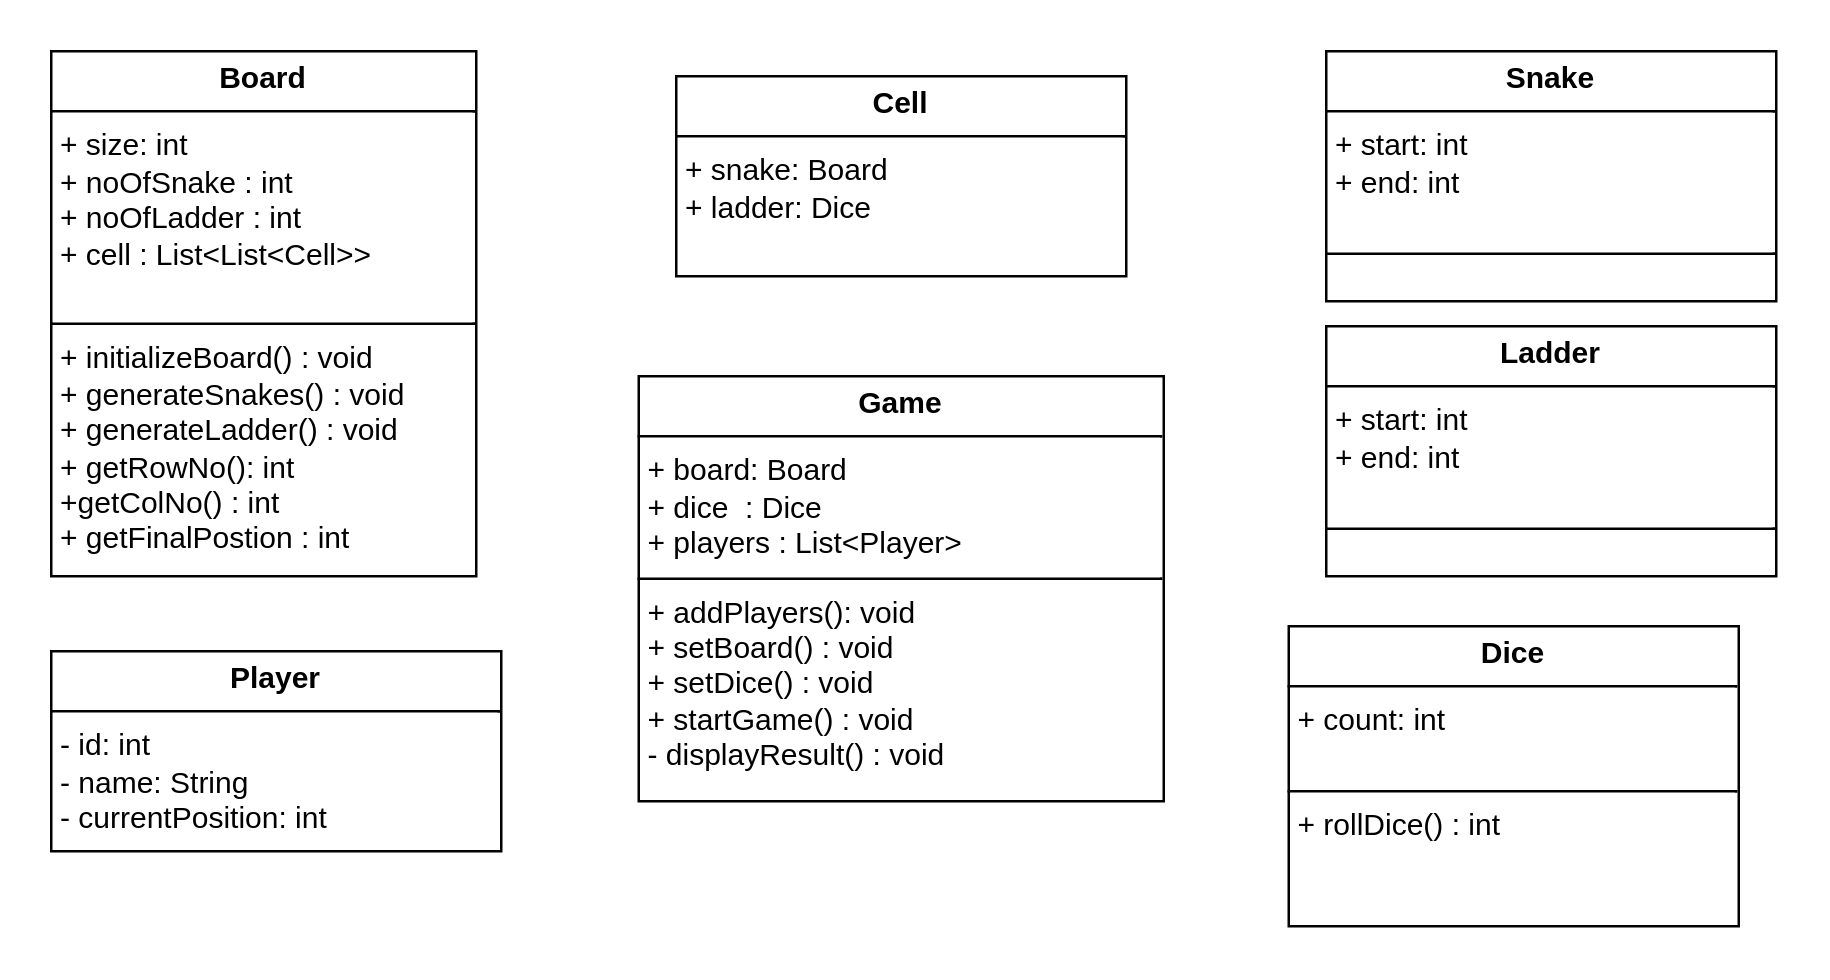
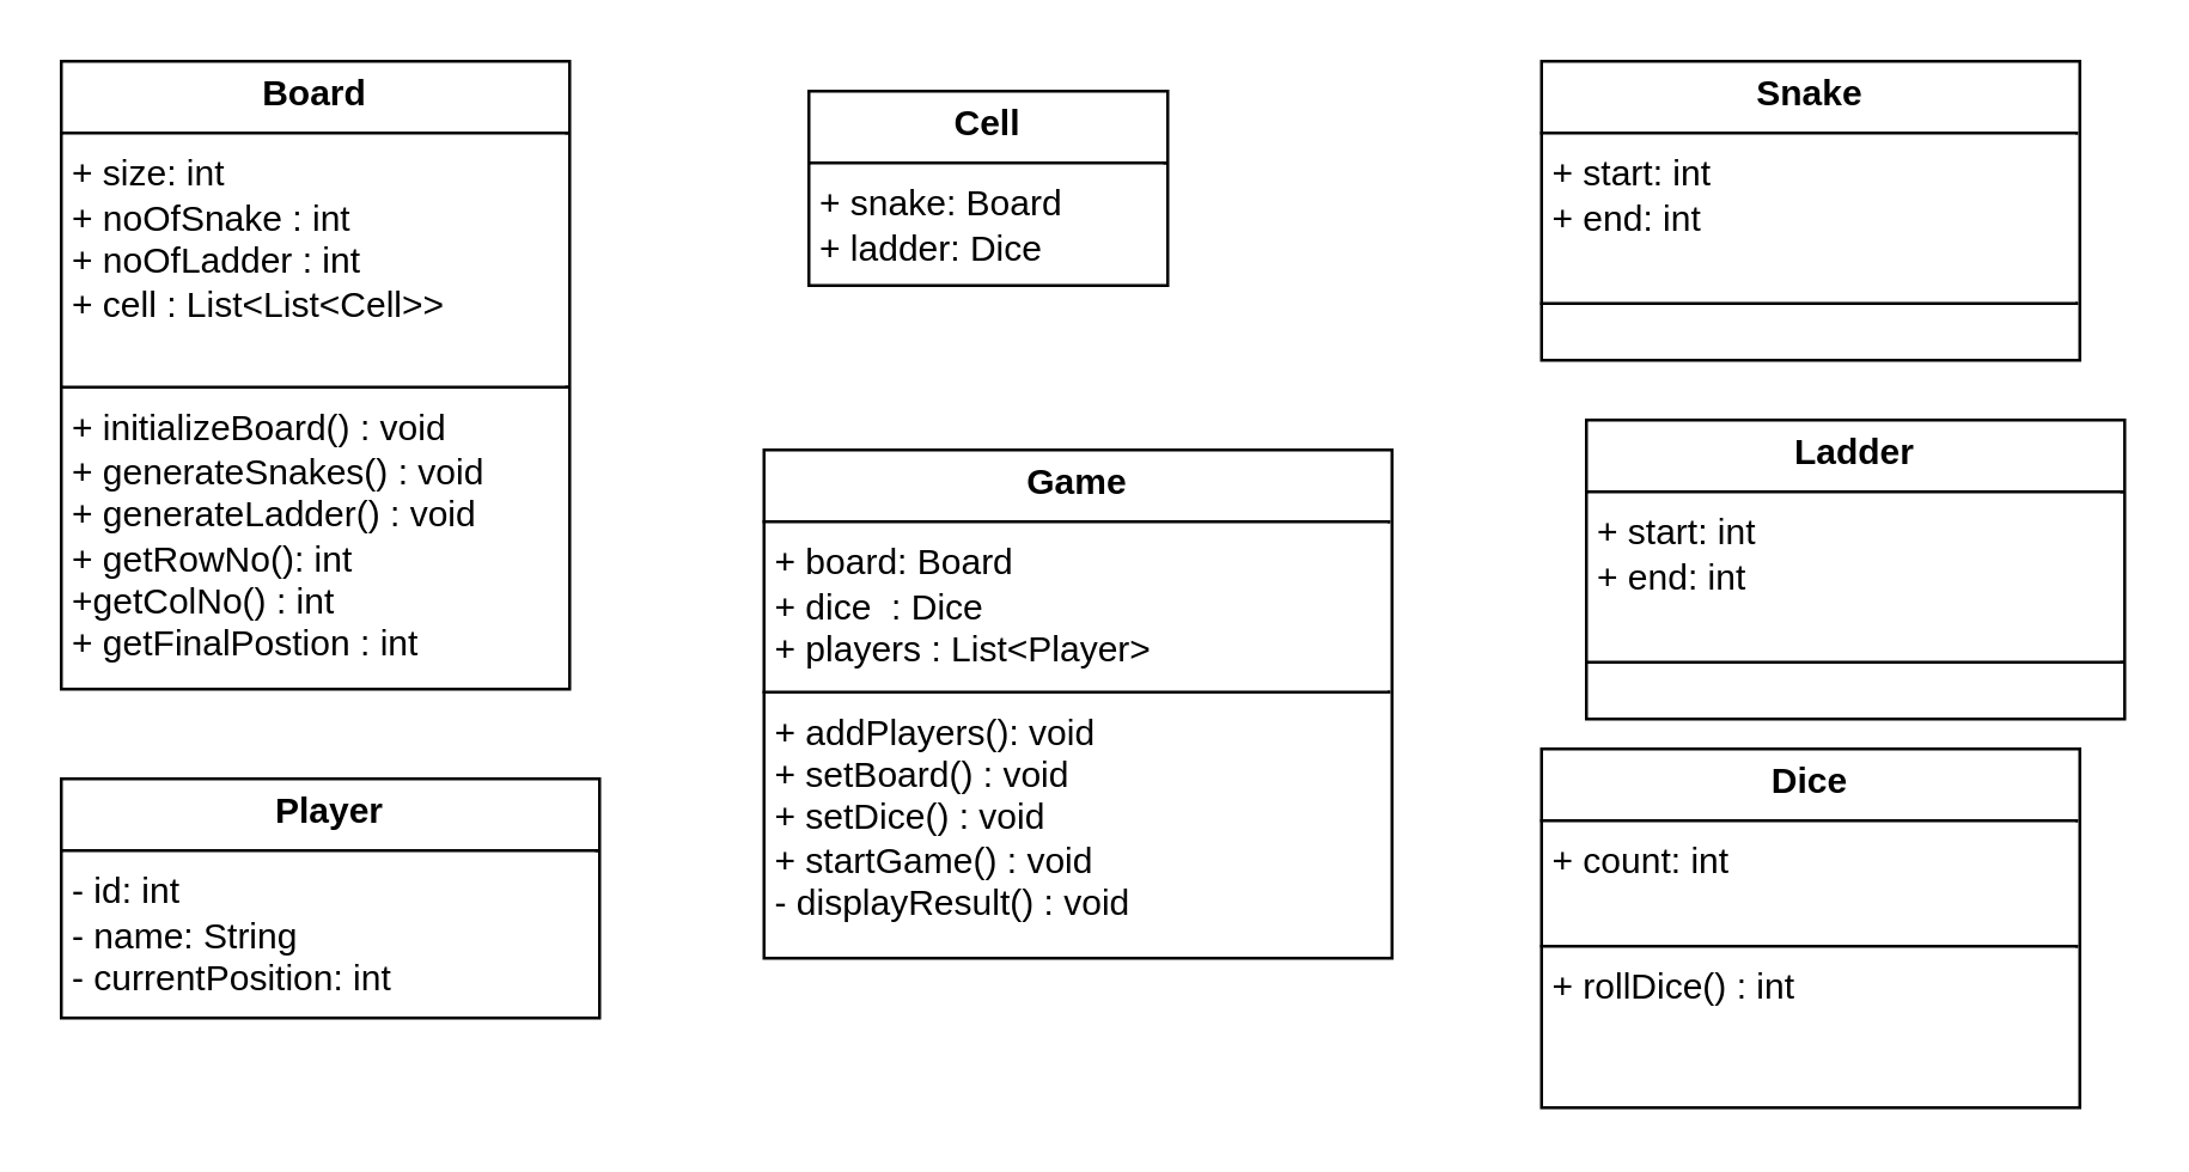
- <mxCell id="7" value="&lt;p style=&quot;margin:0px;margin-top:4px;text-align:center;&quot;&gt;&lt;b&gt;Cell&lt;/b&gt;&lt;/p&gt;&lt;hr size=&quot;1&quot; style=&quot;border-style:solid;&quot;&gt;&lt;p style=&quot;margin:0px;margin-left:4px;&quot;&gt;+ snake: Board&lt;/p&gt;&lt;p style=&quot;margin:0px;margin-left:4px;&quot;&gt;+ ladder: Dice&lt;/p&gt;&lt;p style=&quot;margin:0px;margin-left:4px;&quot;&gt;&lt;br&gt;&lt;/p&gt;&lt;hr size=&quot;1&quot; style=&quot;border-style:solid;&quot;&gt;&lt;p style=&quot;margin:0px;margin-left:4px;&quot;&gt;&lt;br&gt;&lt;/p&gt;" style="verticalAlign=top;align=left;overflow=fill;html=1;whiteSpace=wrap;" vertex="1" parent="1"><mxGeometry x="270" y="30" width="180" height="80" as="geometry" /></mxCell>
+ <mxCell id="7" value="&lt;p style=&quot;margin:0px;margin-top:4px;text-align:center;&quot;&gt;&lt;b&gt;Cell&lt;/b&gt;&lt;/p&gt;&lt;hr size=&quot;1&quot; style=&quot;border-style:solid;&quot;&gt;&lt;p style=&quot;margin:0px;margin-left:4px;&quot;&gt;+ snake: Board&lt;/p&gt;&lt;p style=&quot;margin:0px;margin-left:4px;&quot;&gt;+ ladder: Dice&lt;/p&gt;&lt;p style=&quot;margin:0px;margin-left:4px;&quot;&gt;&lt;br&gt;&lt;/p&gt;&lt;hr size=&quot;1&quot; style=&quot;border-style:solid;&quot;&gt;&lt;p style=&quot;margin:0px;margin-left:4px;&quot;&gt;&lt;br&gt;&lt;/p&gt;" style="verticalAlign=top;align=left;overflow=fill;html=1;whiteSpace=wrap;" vertex="1" parent="1"><mxGeometry x="270" y="30" width="120" height="65" as="geometry" /></mxCell>
- <mxCell id="3" value="&lt;p style=&quot;margin:0px;margin-top:4px;text-align:center;&quot;&gt;&lt;b&gt;Snake&lt;/b&gt;&lt;/p&gt;&lt;hr size=&quot;1&quot; style=&quot;border-style:solid;&quot;&gt;&lt;p style=&quot;margin:0px;margin-left:4px;&quot;&gt;+ start: int&lt;/p&gt;&lt;p style=&quot;margin:0px;margin-left:4px;&quot;&gt;+ end: int&lt;/p&gt;&lt;p style=&quot;margin:0px;margin-left:4px;&quot;&gt;&lt;br&gt;&lt;/p&gt;&lt;hr size=&quot;1&quot; style=&quot;border-style:solid;&quot;&gt;&lt;p style=&quot;margin:0px;margin-left:4px;&quot;&gt;&lt;br&gt;&lt;/p&gt;" style="verticalAlign=top;align=left;overflow=fill;html=1;whiteSpace=wrap;" vertex="1" parent="1"><mxGeometry x="530" y="20" width="180" height="100" as="geometry" /></mxCell>
+ <mxCell id="3" value="&lt;p style=&quot;margin:0px;margin-top:4px;text-align:center;&quot;&gt;&lt;b&gt;Snake&lt;/b&gt;&lt;/p&gt;&lt;hr size=&quot;1&quot; style=&quot;border-style:solid;&quot;&gt;&lt;p style=&quot;margin:0px;margin-left:4px;&quot;&gt;+ start: int&lt;/p&gt;&lt;p style=&quot;margin:0px;margin-left:4px;&quot;&gt;+ end: int&lt;/p&gt;&lt;p style=&quot;margin:0px;margin-left:4px;&quot;&gt;&lt;br&gt;&lt;/p&gt;&lt;hr size=&quot;1&quot; style=&quot;border-style:solid;&quot;&gt;&lt;p style=&quot;margin:0px;margin-left:4px;&quot;&gt;&lt;br&gt;&lt;/p&gt;" style="verticalAlign=top;align=left;overflow=fill;html=1;whiteSpace=wrap;" vertex="1" parent="1"><mxGeometry x="515" y="20" width="180" height="100" as="geometry" /></mxCell>
- <mxCell id="4" value="&lt;p style=&quot;margin:0px;margin-top:4px;text-align:center;&quot;&gt;&lt;b&gt;Ladder&lt;/b&gt;&lt;/p&gt;&lt;hr size=&quot;1&quot; style=&quot;border-style:solid;&quot;&gt;&lt;p style=&quot;margin:0px;margin-left:4px;&quot;&gt;+ start: int&lt;/p&gt;&lt;p style=&quot;margin:0px;margin-left:4px;&quot;&gt;+ end: int&lt;/p&gt;&lt;p style=&quot;margin:0px;margin-left:4px;&quot;&gt;&lt;br&gt;&lt;/p&gt;&lt;hr size=&quot;1&quot; style=&quot;border-style:solid;&quot;&gt;&lt;p style=&quot;margin:0px;margin-left:4px;&quot;&gt;&lt;br&gt;&lt;/p&gt;" style="verticalAlign=top;align=left;overflow=fill;html=1;whiteSpace=wrap;" vertex="1" parent="1"><mxGeometry x="530" y="130" width="180" height="100" as="geometry" /></mxCell>
+ <mxCell id="4" value="&lt;p style=&quot;margin:0px;margin-top:4px;text-align:center;&quot;&gt;&lt;b&gt;Ladder&lt;/b&gt;&lt;/p&gt;&lt;hr size=&quot;1&quot; style=&quot;border-style:solid;&quot;&gt;&lt;p style=&quot;margin:0px;margin-left:4px;&quot;&gt;+ start: int&lt;/p&gt;&lt;p style=&quot;margin:0px;margin-left:4px;&quot;&gt;+ end: int&lt;/p&gt;&lt;p style=&quot;margin:0px;margin-left:4px;&quot;&gt;&lt;br&gt;&lt;/p&gt;&lt;hr size=&quot;1&quot; style=&quot;border-style:solid;&quot;&gt;&lt;p style=&quot;margin:0px;margin-left:4px;&quot;&gt;&lt;br&gt;&lt;/p&gt;" style="verticalAlign=top;align=left;overflow=fill;html=1;whiteSpace=wrap;" vertex="1" parent="1"><mxGeometry x="530" y="140" width="180" height="100" as="geometry" /></mxCell>
